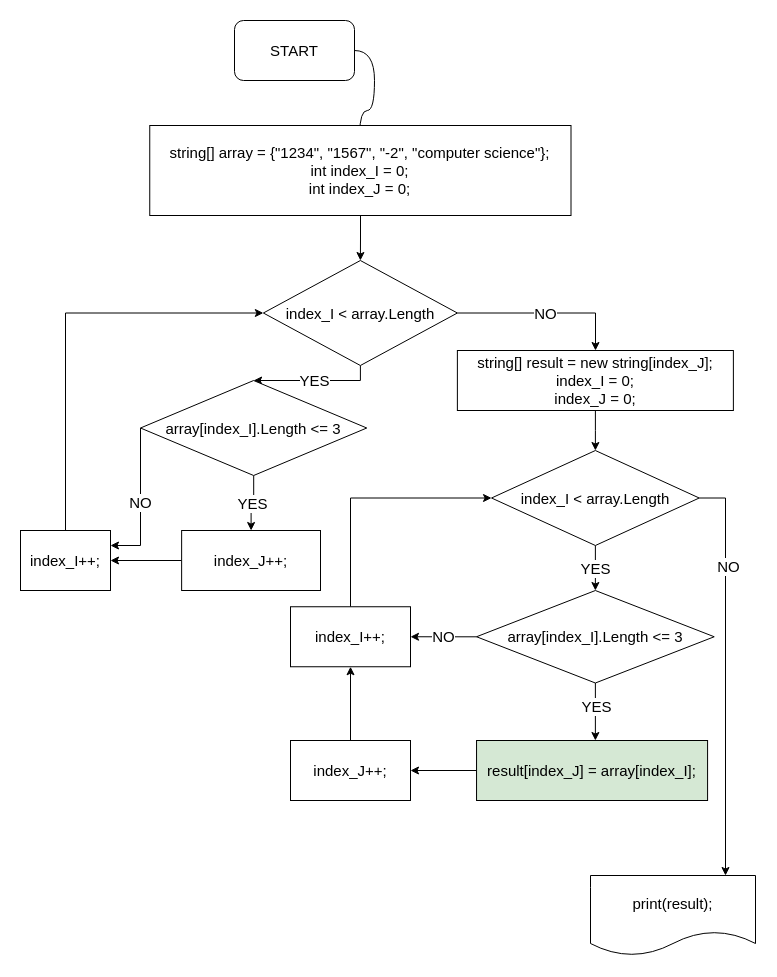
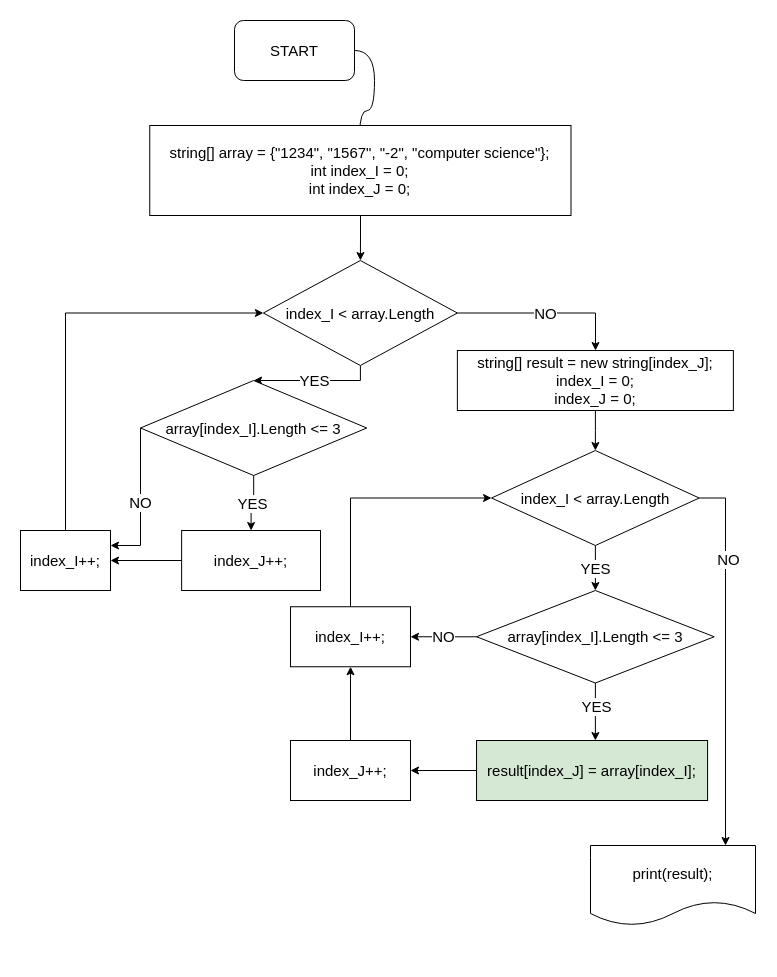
- <mxCell id="9" value="print(result);" style="shape=document;whiteSpace=wrap;html=1;boundedLbl=1;fontSize=15;" parent="1" vertex="1"><mxGeometry x="590" y="875" width="165" height="80" as="geometry" /></mxCell>
+ <mxCell id="9" value="print(result);" style="shape=document;whiteSpace=wrap;html=1;boundedLbl=1;fontSize=15;" parent="1" vertex="1"><mxGeometry x="590" y="845" width="165" height="80" as="geometry" /></mxCell>
